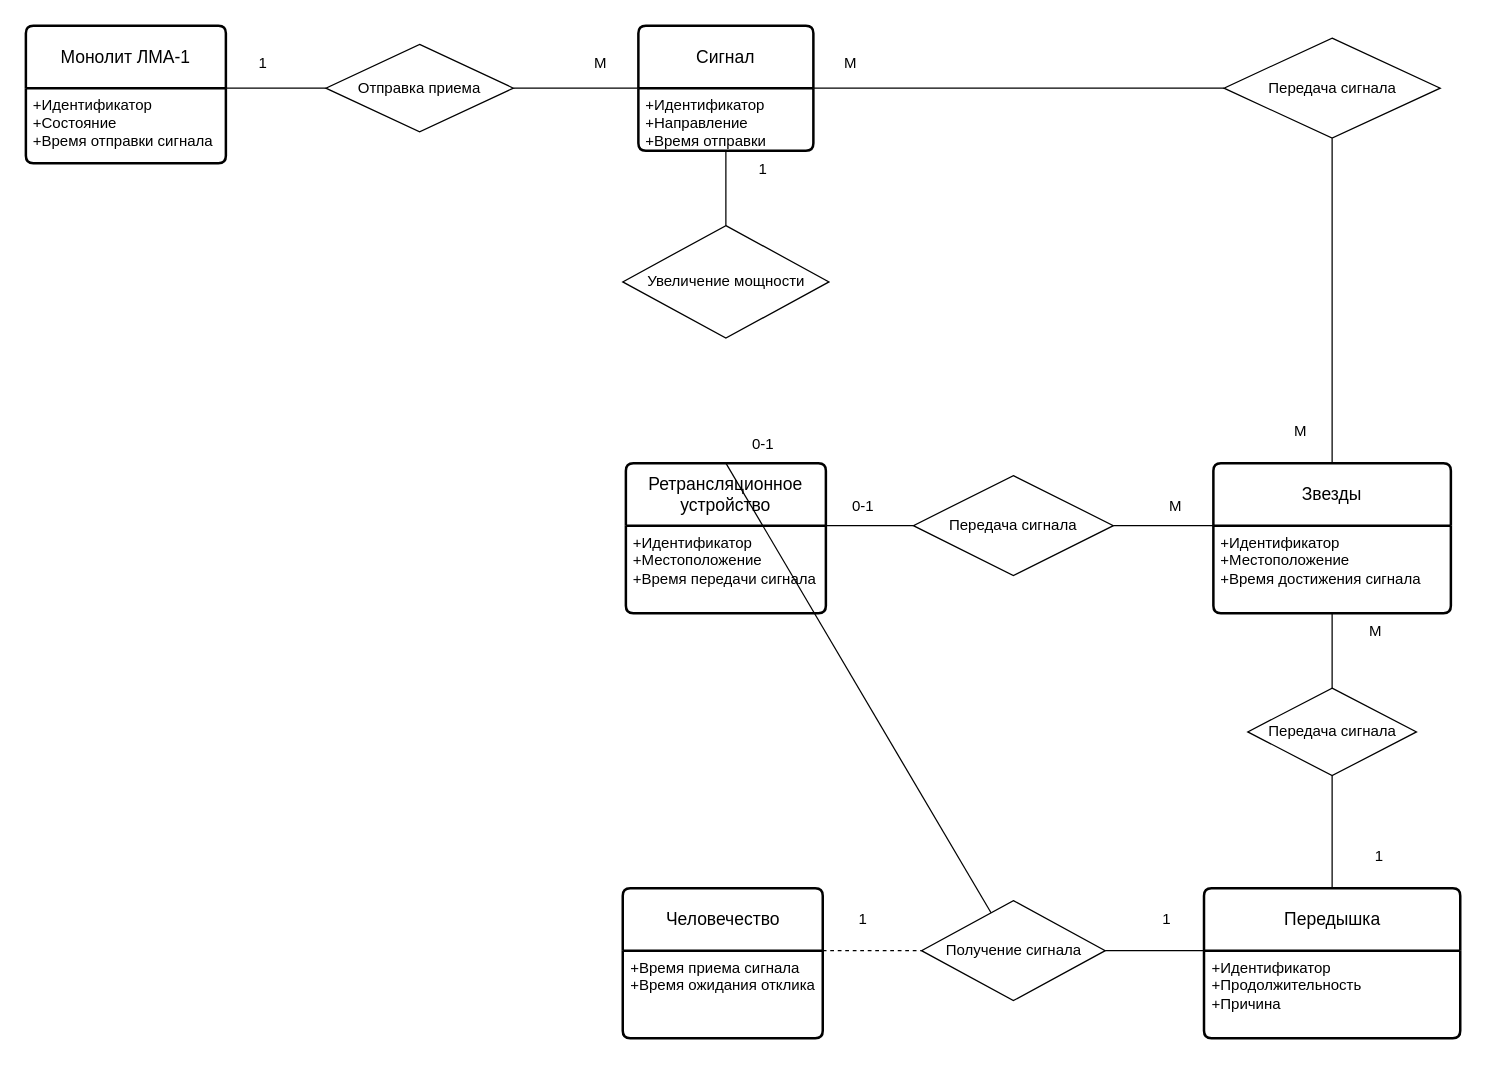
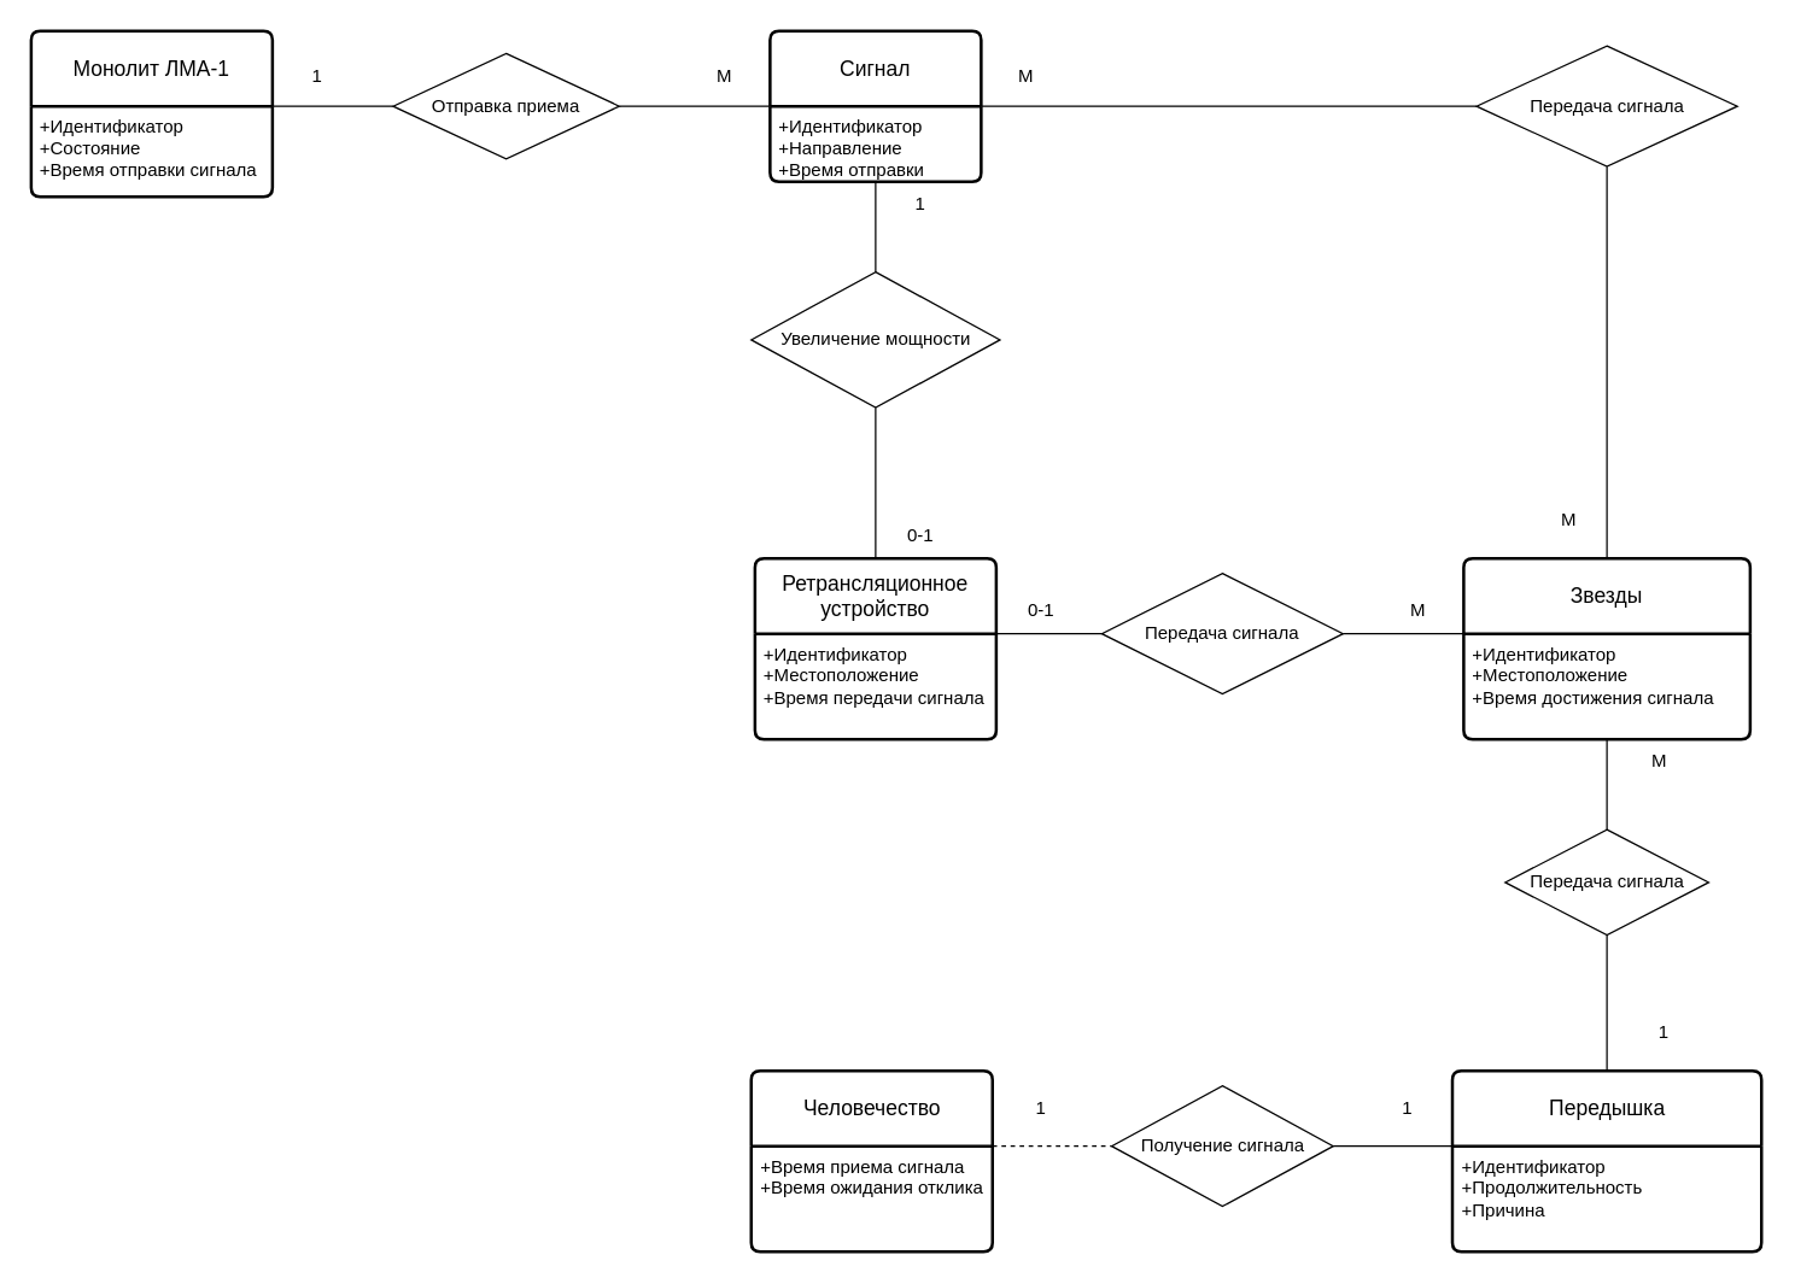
- <mxCell id="18" value="" style="endArrow=none;html=1;rounded=0;exitX=0.5;exitY=0;exitDx=0;exitDy=0;" parent="1" source="8" target="31" edge="1"><mxGeometry width="50" height="50" relative="1" as="geometry"><mxPoint x="590" y="380" as="sourcePoint" /><mxPoint x="960" y="480" as="targetPoint" /></mxGeometry></mxCell>
+ <mxCell id="18" value="" style="endArrow=none;html=1;rounded=0;entryX=0.5;entryY=1;entryDx=0;entryDy=0;exitX=0.5;exitY=0;exitDx=0;exitDy=0;" parent="1" source="8" target="17" edge="1"><mxGeometry width="50" height="50" relative="1" as="geometry"><mxPoint x="590" y="380" as="sourcePoint" /><mxPoint x="960" y="480" as="targetPoint" /></mxGeometry></mxCell>
